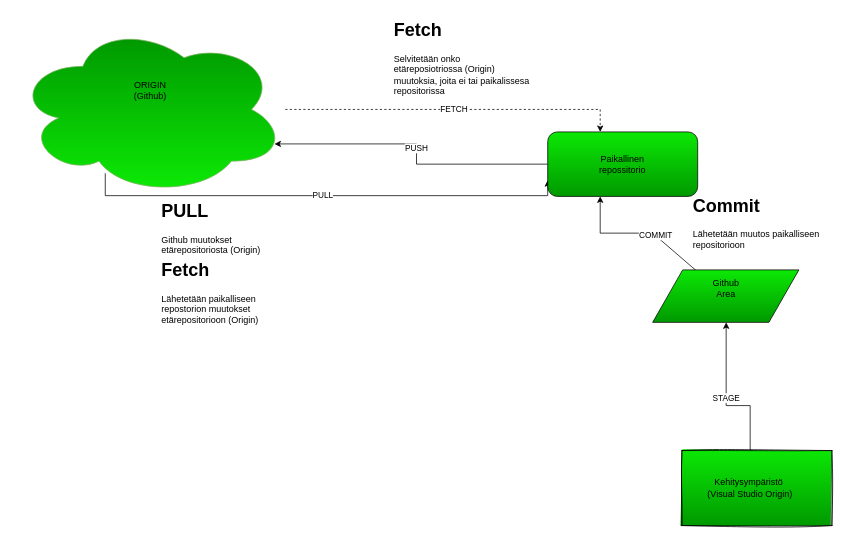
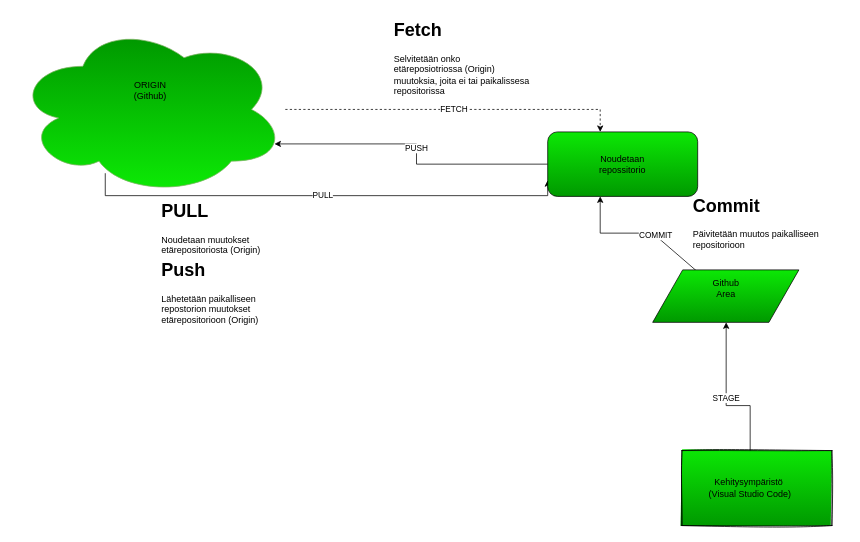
- <mxCell id="8" value="Paikallinen repossitorio" style="text;html=1;strokeColor=none;fillColor=none;align=center;verticalAlign=middle;whiteSpace=wrap;rounded=0;" vertex="1" parent="1"><mxGeometry x="785" y="203" width="90" height="30" as="geometry" /></mxCell>
+ <mxCell id="8" value="Noudetaan repossitorio" style="text;html=1;strokeColor=none;fillColor=none;align=center;verticalAlign=middle;whiteSpace=wrap;rounded=0;" vertex="1" parent="1"><mxGeometry x="785" y="203" width="90" height="30" as="geometry" /></mxCell>
- <mxCell id="15" value="&lt;h1&gt;Commit&lt;/h1&gt;&lt;div&gt;Lähetetään muutos paikalliseen repositorioon&lt;/div&gt;" style="text;html=1;strokeColor=none;fillColor=none;spacing=5;spacingTop=-20;whiteSpace=wrap;overflow=hidden;rounded=0;shadow=0;glass=0;sketch=0;" vertex="1" parent="1"><mxGeometry x="919" y="254" width="190" height="120" as="geometry" /></mxCell>
+ <mxCell id="15" value="&lt;h1&gt;Commit&lt;/h1&gt;&lt;div&gt;Päivitetään muutos paikalliseen repositorioon&lt;/div&gt;" style="text;html=1;strokeColor=none;fillColor=none;spacing=5;spacingTop=-20;whiteSpace=wrap;overflow=hidden;rounded=0;shadow=0;glass=0;sketch=0;" vertex="1" parent="1"><mxGeometry x="919" y="254" width="190" height="120" as="geometry" /></mxCell>
- <mxCell id="18" value="&lt;h1&gt;PULL&lt;/h1&gt;&lt;div&gt;Github muutokset etärepositoriosta (Origin)&lt;/div&gt;&lt;div&gt;&lt;br&gt;&lt;/div&gt;" style="text;html=1;strokeColor=none;fillColor=none;spacing=5;spacingTop=-20;whiteSpace=wrap;overflow=hidden;rounded=0;shadow=0;glass=0;sketch=0;" vertex="1" parent="1"><mxGeometry x="210" y="261" width="190" height="120" as="geometry" /></mxCell>
+ <mxCell id="18" value="&lt;h1&gt;PULL&lt;/h1&gt;&lt;div&gt;Noudetaan muutokset etärepositoriosta (Origin)&lt;/div&gt;&lt;div&gt;&lt;br&gt;&lt;/div&gt;" style="text;html=1;strokeColor=none;fillColor=none;spacing=5;spacingTop=-20;whiteSpace=wrap;overflow=hidden;rounded=0;shadow=0;glass=0;sketch=0;" vertex="1" parent="1"><mxGeometry x="210" y="261" width="190" height="120" as="geometry" /></mxCell>
- <mxCell id="17" value="&lt;h1&gt;Fetch&lt;/h1&gt;&lt;div&gt;Lähetetään paikalliseen repostorion muutokset etärepositorioon (Origin)&lt;/div&gt;" style="text;html=1;strokeColor=none;fillColor=none;spacing=5;spacingTop=-20;whiteSpace=wrap;overflow=hidden;rounded=0;shadow=0;glass=0;sketch=0;" vertex="1" parent="1"><mxGeometry x="210" y="340" width="190" height="120" as="geometry" /></mxCell>
+ <mxCell id="17" value="&lt;h1&gt;Push&lt;/h1&gt;&lt;div&gt;Lähetetään paikalliseen repostorion muutokset etärepositorioon (Origin)&lt;/div&gt;" style="text;html=1;strokeColor=none;fillColor=none;spacing=5;spacingTop=-20;whiteSpace=wrap;overflow=hidden;rounded=0;shadow=0;glass=0;sketch=0;" vertex="1" parent="1"><mxGeometry x="210" y="340" width="190" height="120" as="geometry" /></mxCell>
- <mxCell id="11" value="Kehitysympäristö&amp;nbsp;&lt;br&gt;(Visual Studio Origin)" style="text;html=1;strokeColor=none;fillColor=none;align=center;verticalAlign=middle;whiteSpace=wrap;rounded=0;shadow=0;glass=0;sketch=0;" vertex="1" parent="1"><mxGeometry x="875" y="600" width="250" height="100" as="geometry" /></mxCell>
+ <mxCell id="11" value="Kehitysympäristö&amp;nbsp;&lt;br&gt;(Visual Studio Code)" style="text;html=1;strokeColor=none;fillColor=none;align=center;verticalAlign=middle;whiteSpace=wrap;rounded=0;shadow=0;glass=0;sketch=0;" vertex="1" parent="1"><mxGeometry x="875" y="600" width="250" height="100" as="geometry" /></mxCell>
